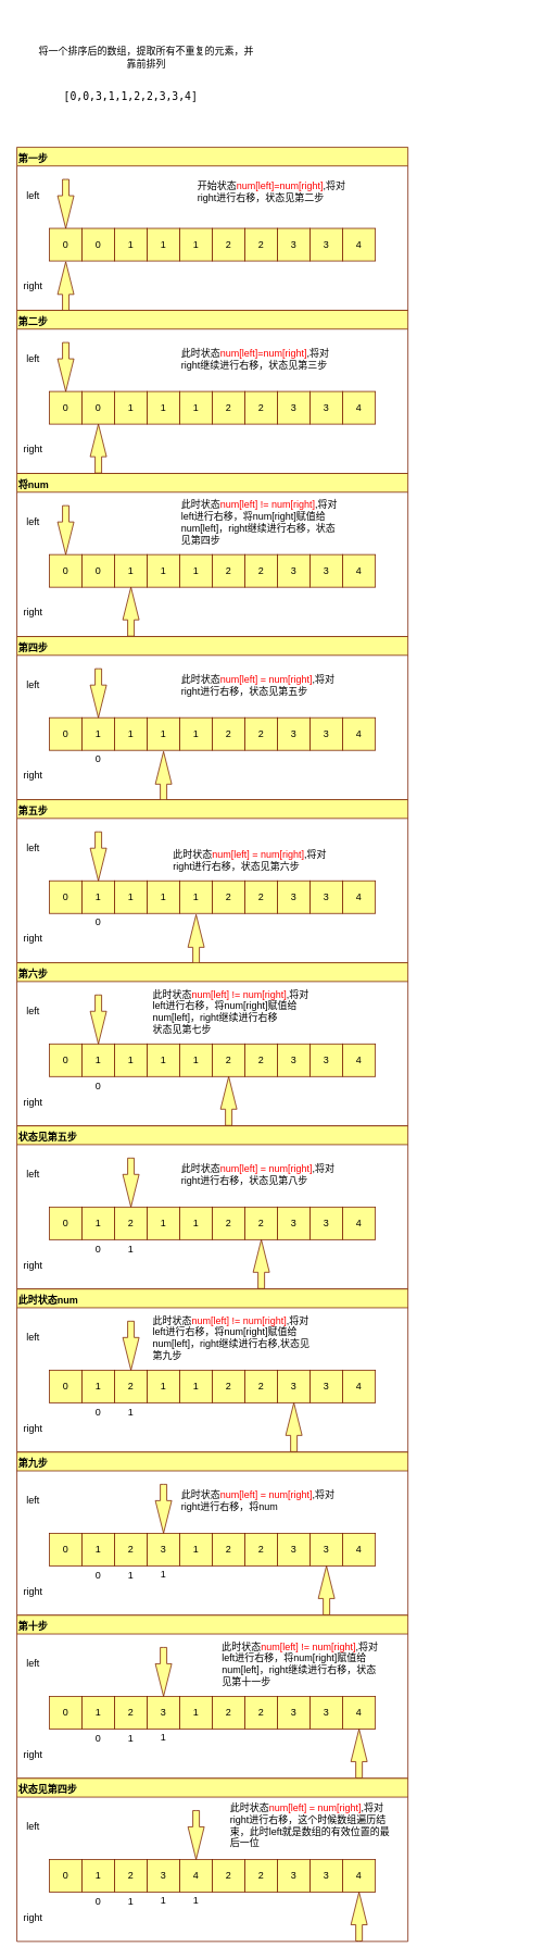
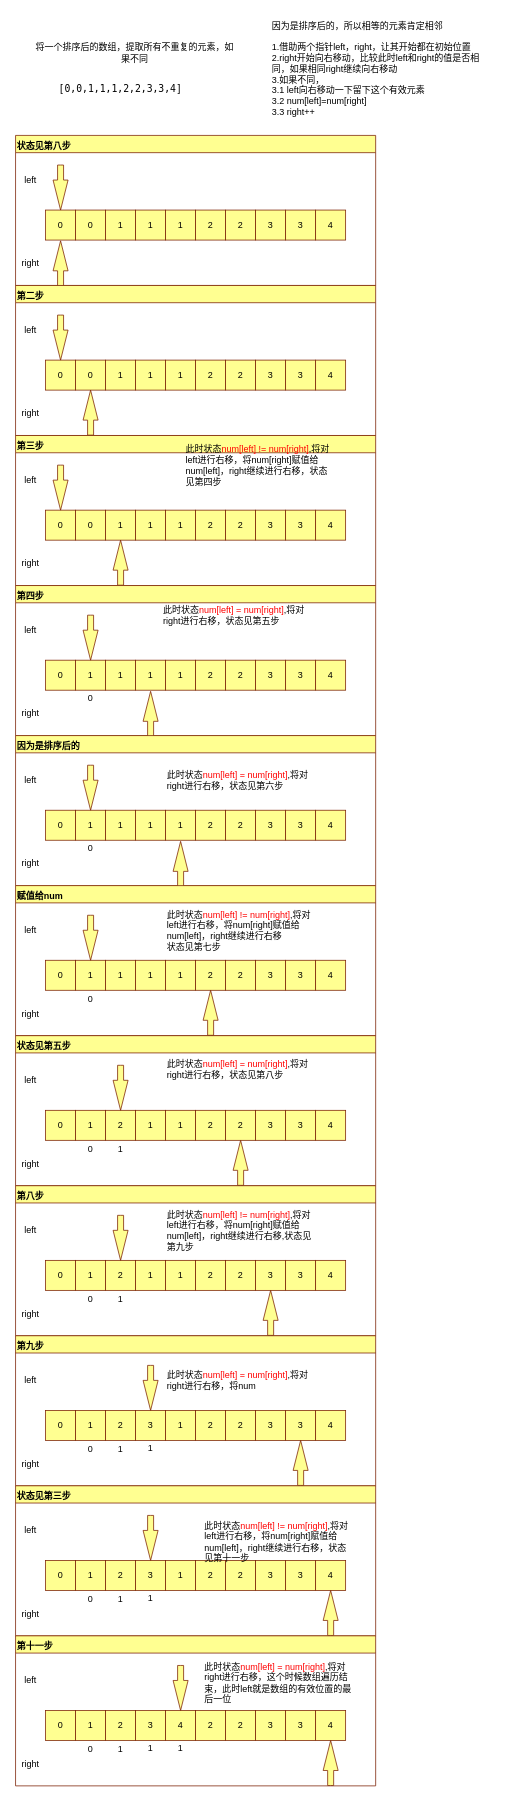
- <mxCell id="2" value="将一个排序后的数组，提取所有不重复的元素，并靠前排列" style="text;html=1;strokeColor=none;fillColor=none;align=center;verticalAlign=middle;whiteSpace=wrap;rounded=0;" vertex="1" parent="1"><mxGeometry x="44" y="30" width="270" height="80" as="geometry" /></mxCell>
+ <mxCell id="2" value="将一个排序后的数组，提取所有不重复的元素，如果不同" style="text;html=1;strokeColor=none;fillColor=none;align=center;verticalAlign=middle;whiteSpace=wrap;rounded=0;" vertex="1" parent="1"><mxGeometry x="44" y="30" width="270" height="80" as="geometry" /></mxCell>
+ <mxCell id="4" value="因为是排序后的，所以相等的元素肯定相邻&lt;br&gt;&lt;br&gt;1.借助两个指针left，right，让其开始都在初始位置&lt;br&gt;2.right开始向右移动，比较此时left和right的值是否相同，如果相同right继续向右移动&lt;br&gt;3.如果不同，&lt;br&gt;3.1 left向右移动一下留下这个有效元素&lt;br&gt;3.2 num[left]=num[right]&lt;br&gt;3.3 right++&lt;br&gt;" style="text;html=1;strokeColor=none;fillColor=none;align=left;verticalAlign=top;whiteSpace=wrap;rounded=0;horizontal=1;" vertex="1" parent="1"><mxGeometry x="360" y="20" width="300" height="140" as="geometry" /></mxCell>
- <mxCell id="3" value="&lt;pre style=&quot;box-sizing: border-box ; font-size: 13px ; font-family: , &amp;#34;consolas&amp;#34; , &amp;#34;liberation mono&amp;#34; , &amp;#34;menlo&amp;#34; , &amp;#34;courier&amp;#34; , monospace ; margin-top: 0px ; margin-bottom: 1em ; overflow: auto ; background: rgba() ; padding: 10px 15px ; color: rgba(, 1) ; line-height: 1.6 ; border-radius: 3px&quot;&gt;[0,0,3,1,1,2,2,3,3,4]&lt;/pre&gt;" style="text;html=1;strokeColor=none;fillColor=none;align=center;verticalAlign=middle;whiteSpace=wrap;rounded=0;" vertex="1" parent="1"><mxGeometry x="45" y="100" width="230" height="50" as="geometry" /></mxCell>
+ <mxCell id="3" value="&lt;pre style=&quot;box-sizing: border-box ; font-size: 13px ; font-family: , &amp;#34;consolas&amp;#34; , &amp;#34;liberation mono&amp;#34; , &amp;#34;menlo&amp;#34; , &amp;#34;courier&amp;#34; , monospace ; margin-top: 0px ; margin-bottom: 1em ; overflow: auto ; background: rgba() ; padding: 10px 15px ; color: rgba(, 1) ; line-height: 1.6 ; border-radius: 3px&quot;&gt;[0,0,1,1,1,2,2,3,3,4]&lt;/pre&gt;" style="text;html=1;strokeColor=none;fillColor=none;align=center;verticalAlign=middle;whiteSpace=wrap;rounded=0;" vertex="1" parent="1"><mxGeometry x="45" y="100" width="230" height="50" as="geometry" /></mxCell>
- <mxCell id="5" value="第一步" style="swimlane;rounded=0;strokeColor=#7A1E00;fillColor=#FFFF91;align=left;verticalAlign=top;html=1;" vertex="1" parent="1"><mxGeometry x="20" y="180" width="480" height="200" as="geometry" /></mxCell>
+ <mxCell id="5" value="状态见第八步" style="swimlane;rounded=0;strokeColor=#7A1E00;fillColor=#FFFF91;align=left;verticalAlign=top;html=1;" vertex="1" parent="1"><mxGeometry x="20" y="180" width="480" height="200" as="geometry" /></mxCell>
- <mxCell id="20" value="开始状态&lt;font color=&quot;#ff0000&quot;&gt;num[left]=num[right]&lt;/font&gt;,将对right进行右移，状态见第二步" style="text;html=1;strokeColor=none;fillColor=none;align=left;verticalAlign=middle;whiteSpace=wrap;rounded=0;" vertex="1" parent="6"><mxGeometry x="180" width="200" height="30" as="geometry" /></mxCell>
- <mxCell id="39" value="此时状态&lt;font color=&quot;#ff0000&quot;&gt;num[left]=num[right]&lt;/font&gt;,将对right继续进行右移，状态见第三步" style="text;html=1;strokeColor=none;fillColor=none;align=left;verticalAlign=middle;whiteSpace=wrap;rounded=0;" vertex="1" parent="23"><mxGeometry x="200" y="45" width="200" height="30" as="geometry" /></mxCell>
- <mxCell id="40" value="将num" style="swimlane;rounded=0;strokeColor=#7A1E00;fillColor=#FFFF91;align=left;verticalAlign=top;html=1;" vertex="1" parent="1"><mxGeometry x="20" y="580" width="480" height="200" as="geometry" /></mxCell>
+ <mxCell id="40" value="第三步" style="swimlane;rounded=0;strokeColor=#7A1E00;fillColor=#FFFF91;align=left;verticalAlign=top;html=1;" vertex="1" parent="1"><mxGeometry x="20" y="580" width="480" height="200" as="geometry" /></mxCell>
- <mxCell id="56" value="此时状态&lt;font color=&quot;#ff0000&quot;&gt;num[left] != num[right]&lt;/font&gt;,将对left进行右移，将num[right]赋值给num[left]，right继续进行右移，状态见第四步" style="text;html=1;strokeColor=none;fillColor=none;align=left;verticalAlign=middle;whiteSpace=wrap;rounded=0;" vertex="1" parent="40"><mxGeometry x="200" y="45" width="200" height="30" as="geometry" /></mxCell>
+ <mxCell id="56" value="此时状态&lt;font color=&quot;#ff0000&quot;&gt;num[left] != num[right]&lt;/font&gt;,将对left进行右移，将num[right]赋值给num[left]，right继续进行右移，状态见第四步" style="text;html=1;strokeColor=none;fillColor=none;align=left;verticalAlign=middle;whiteSpace=wrap;rounded=0;" vertex="1" parent="40"><mxGeometry x="225" y="25" width="200" height="30" as="geometry" /></mxCell>
- <mxCell id="73" value="此时状态&lt;font color=&quot;#ff0000&quot;&gt;num[left] = num[right]&lt;/font&gt;,将对right进行右移，状态见第五步" style="text;html=1;strokeColor=none;fillColor=none;align=left;verticalAlign=middle;whiteSpace=wrap;rounded=0;" vertex="1" parent="57"><mxGeometry x="200" y="45" width="200" height="30" as="geometry" /></mxCell>
+ <mxCell id="73" value="此时状态&lt;font color=&quot;#ff0000&quot;&gt;num[left] = num[right]&lt;/font&gt;,将对right进行右移，状态见第五步" style="text;html=1;strokeColor=none;fillColor=none;align=left;verticalAlign=middle;whiteSpace=wrap;rounded=0;" vertex="1" parent="57"><mxGeometry x="195" y="25" width="200" height="30" as="geometry" /></mxCell>
- <mxCell id="75" value="第五步" style="swimlane;rounded=0;strokeColor=#7A1E00;fillColor=#FFFF91;align=left;verticalAlign=top;html=1;" vertex="1" parent="1"><mxGeometry x="20" y="980" width="480" height="200" as="geometry" /></mxCell>
+ <mxCell id="75" value="因为是排序后的" style="swimlane;rounded=0;strokeColor=#7A1E00;fillColor=#FFFF91;align=left;verticalAlign=top;html=1;" vertex="1" parent="1"><mxGeometry x="20" y="980" width="480" height="200" as="geometry" /></mxCell>
- <mxCell id="91" value="此时状态&lt;font color=&quot;#ff0000&quot;&gt;num[left] = num[right]&lt;/font&gt;,将对right进行右移，状态见第六步" style="text;html=1;strokeColor=none;fillColor=none;align=left;verticalAlign=middle;whiteSpace=wrap;rounded=0;" vertex="1" parent="75"><mxGeometry x="190" y="60" width="200" height="30" as="geometry" /></mxCell>
+ <mxCell id="91" value="此时状态&lt;font color=&quot;#ff0000&quot;&gt;num[left] = num[right]&lt;/font&gt;,将对right进行右移，状态见第六步" style="text;html=1;strokeColor=none;fillColor=none;align=left;verticalAlign=middle;whiteSpace=wrap;rounded=0;" vertex="1" parent="75"><mxGeometry x="200" y="45" width="200" height="30" as="geometry" /></mxCell>
- <mxCell id="93" value="第六步" style="swimlane;rounded=0;strokeColor=#7A1E00;fillColor=#FFFF91;align=left;verticalAlign=top;html=1;" vertex="1" parent="1"><mxGeometry x="20" y="1180" width="480" height="200" as="geometry" /></mxCell>
+ <mxCell id="93" value="赋值给num" style="swimlane;rounded=0;strokeColor=#7A1E00;fillColor=#FFFF91;align=left;verticalAlign=top;html=1;" vertex="1" parent="1"><mxGeometry x="20" y="1180" width="480" height="200" as="geometry" /></mxCell>
- <mxCell id="109" value="此时状态&lt;font color=&quot;#ff0000&quot;&gt;num[left] != num[right]&lt;/font&gt;,将对left进行右移，将num[right]赋值给num[left]，right继续进行右移&lt;br&gt;状态见第七步" style="text;html=1;strokeColor=none;fillColor=none;align=left;verticalAlign=middle;whiteSpace=wrap;rounded=0;" vertex="1" parent="93"><mxGeometry x="165" y="45" width="200" height="30" as="geometry" /></mxCell>
+ <mxCell id="109" value="此时状态&lt;font color=&quot;#ff0000&quot;&gt;num[left] != num[right]&lt;/font&gt;,将对left进行右移，将num[right]赋值给num[left]，right继续进行右移&lt;br&gt;状态见第七步" style="text;html=1;strokeColor=none;fillColor=none;align=left;verticalAlign=middle;whiteSpace=wrap;rounded=0;" vertex="1" parent="93"><mxGeometry x="200" y="45" width="200" height="30" as="geometry" /></mxCell>
- <mxCell id="127" value="此时状态&lt;font color=&quot;#ff0000&quot;&gt;num[left] = num[right]&lt;/font&gt;,将对right进行右移，状态见第八步" style="text;html=1;strokeColor=none;fillColor=none;align=left;verticalAlign=middle;whiteSpace=wrap;rounded=0;" vertex="1" parent="111"><mxGeometry x="200" y="45" width="200" height="30" as="geometry" /></mxCell>
+ <mxCell id="127" value="此时状态&lt;font color=&quot;#ff0000&quot;&gt;num[left] = num[right]&lt;/font&gt;,将对right进行右移，状态见第八步" style="text;html=1;strokeColor=none;fillColor=none;align=left;verticalAlign=middle;whiteSpace=wrap;rounded=0;" vertex="1" parent="111"><mxGeometry x="200" y="30" width="200" height="30" as="geometry" /></mxCell>
- <mxCell id="130" value="此时状态num" style="swimlane;rounded=0;strokeColor=#7A1E00;fillColor=#FFFF91;align=left;verticalAlign=top;html=1;" vertex="1" parent="1"><mxGeometry x="20" y="1580" width="480" height="200" as="geometry" /></mxCell>
+ <mxCell id="130" value="第八步" style="swimlane;rounded=0;strokeColor=#7A1E00;fillColor=#FFFF91;align=left;verticalAlign=top;html=1;" vertex="1" parent="1"><mxGeometry x="20" y="1580" width="480" height="200" as="geometry" /></mxCell>
- <mxCell id="146" value="此时状态&lt;font color=&quot;#ff0000&quot;&gt;num[left] != num[right]&lt;/font&gt;,将对left进行右移，将num[right]赋值给num[left]，right继续进行右移,状态见第九步" style="text;html=1;strokeColor=none;fillColor=none;align=left;verticalAlign=middle;whiteSpace=wrap;rounded=0;" vertex="1" parent="130"><mxGeometry x="165" y="45" width="200" height="30" as="geometry" /></mxCell>
+ <mxCell id="146" value="此时状态&lt;font color=&quot;#ff0000&quot;&gt;num[left] != num[right]&lt;/font&gt;,将对left进行右移，将num[right]赋值给num[left]，right继续进行右移,状态见第九步" style="text;html=1;strokeColor=none;fillColor=none;align=left;verticalAlign=middle;whiteSpace=wrap;rounded=0;" vertex="1" parent="130"><mxGeometry x="200" y="45" width="200" height="30" as="geometry" /></mxCell>
- <mxCell id="169" value="第十步" style="swimlane;rounded=0;strokeColor=#7A1E00;fillColor=#FFFF91;align=left;verticalAlign=top;html=1;" vertex="1" parent="1"><mxGeometry x="20" y="1980" width="480" height="200" as="geometry" /></mxCell>
+ <mxCell id="169" value="状态见第三步" style="swimlane;rounded=0;strokeColor=#7A1E00;fillColor=#FFFF91;align=left;verticalAlign=top;html=1;" vertex="1" parent="1"><mxGeometry x="20" y="1980" width="480" height="200" as="geometry" /></mxCell>
- <mxCell id="185" value="此时状态&lt;font color=&quot;#ff0000&quot;&gt;num[left] != num[right]&lt;/font&gt;,将对left进行右移，将num[right]赋值给num[left]，right继续进行右移，状态见第十一步" style="text;html=1;strokeColor=none;fillColor=none;align=left;verticalAlign=middle;whiteSpace=wrap;rounded=0;" vertex="1" parent="169"><mxGeometry x="250" y="45" width="200" height="30" as="geometry" /></mxCell>
+ <mxCell id="185" value="此时状态&lt;font color=&quot;#ff0000&quot;&gt;num[left] != num[right]&lt;/font&gt;,将对left进行右移，将num[right]赋值给num[left]，right继续进行右移，状态见第十一步" style="text;html=1;strokeColor=none;fillColor=none;align=left;verticalAlign=middle;whiteSpace=wrap;rounded=0;" vertex="1" parent="169"><mxGeometry x="250" y="60" width="200" height="30" as="geometry" /></mxCell>
- <mxCell id="189" value="状态见第四步" style="swimlane;rounded=0;strokeColor=#7A1E00;fillColor=#FFFF91;align=left;verticalAlign=top;html=1;" vertex="1" parent="1"><mxGeometry x="20" y="2180" width="480" height="200" as="geometry" /></mxCell>
+ <mxCell id="189" value="第十一步" style="swimlane;rounded=0;strokeColor=#7A1E00;fillColor=#FFFF91;align=left;verticalAlign=top;html=1;" vertex="1" parent="1"><mxGeometry x="20" y="2180" width="480" height="200" as="geometry" /></mxCell>
- <mxCell id="205" value="此时状态&lt;font color=&quot;#ff0000&quot;&gt;num[left] = num[right]&lt;/font&gt;,将对right进行右移，这个时候数组遍历结束，此时left就是数组的有效位置的最后一位" style="text;html=1;strokeColor=none;fillColor=none;align=left;verticalAlign=middle;whiteSpace=wrap;rounded=0;" vertex="1" parent="189"><mxGeometry x="260" y="40" width="200" height="35" as="geometry" /></mxCell>
+ <mxCell id="205" value="此时状态&lt;font color=&quot;#ff0000&quot;&gt;num[left] = num[right]&lt;/font&gt;,将对right进行右移，这个时候数组遍历结束，此时left就是数组的有效位置的最后一位" style="text;html=1;strokeColor=none;fillColor=none;align=left;verticalAlign=middle;whiteSpace=wrap;rounded=0;" vertex="1" parent="189"><mxGeometry x="250" y="45" width="200" height="35" as="geometry" /></mxCell>
